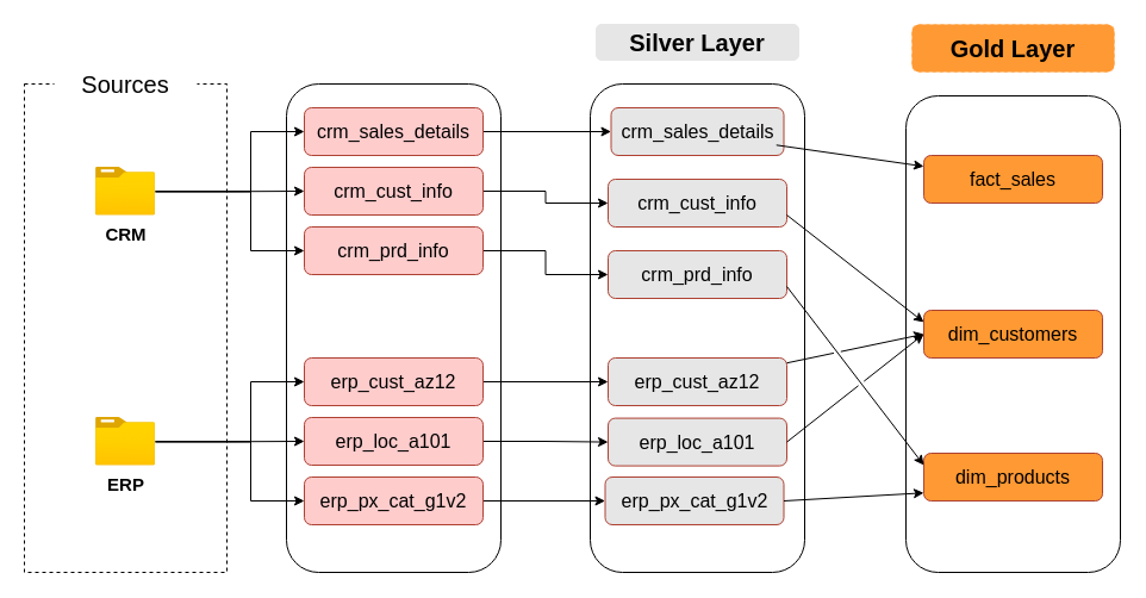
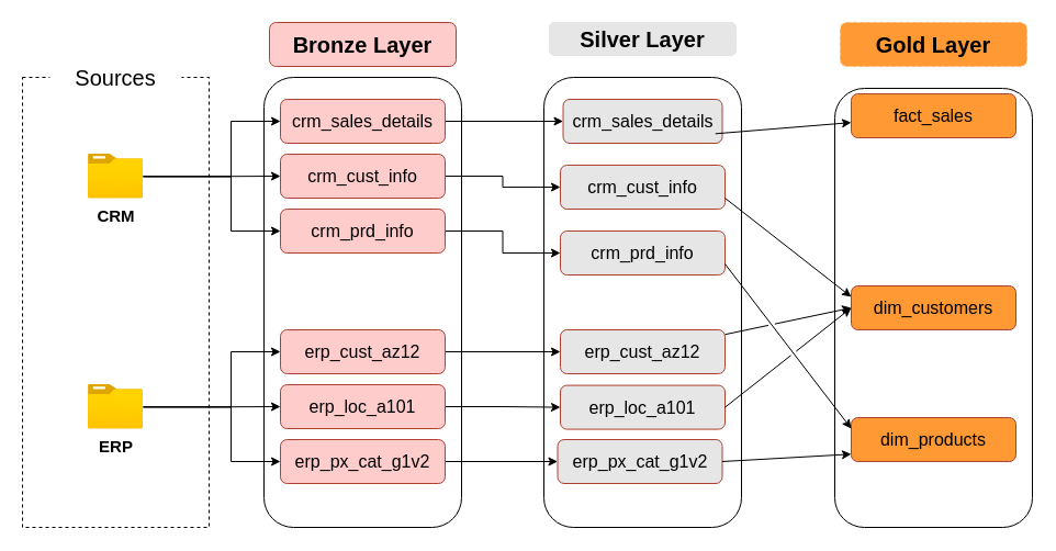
+ <mxCell id="5" value="&lt;font style=&quot;font-size: 20px;&quot;&gt;&lt;b&gt;Bronze Layer&lt;/b&gt;&lt;/font&gt;" style="rounded=1;whiteSpace=wrap;html=1;fillColor=#FFCCCC;strokeColor=#ae4132;fontColor=#000000;" parent="1" vertex="1"><mxGeometry x="245" y="20" width="170" height="40" as="geometry" /></mxCell>
- <mxCell id="37" value="&lt;span style=&quot;font-size: 16px;&quot;&gt;fact_sales&lt;/span&gt;" style="rounded=1;whiteSpace=wrap;html=1;fillColor=#FF9933;strokeColor=#ae4132;fontColor=#000000;" vertex="1" parent="1"><mxGeometry x="775" y="130" width="150" height="40" as="geometry" /></mxCell>
+ <mxCell id="37" value="&lt;span style=&quot;font-size: 16px;&quot;&gt;fact_sales&lt;/span&gt;" style="rounded=1;whiteSpace=wrap;html=1;fillColor=#FF9933;strokeColor=#ae4132;fontColor=#000000;" vertex="1" parent="1"><mxGeometry x="775" y="85" width="150" height="40" as="geometry" /></mxCell>
